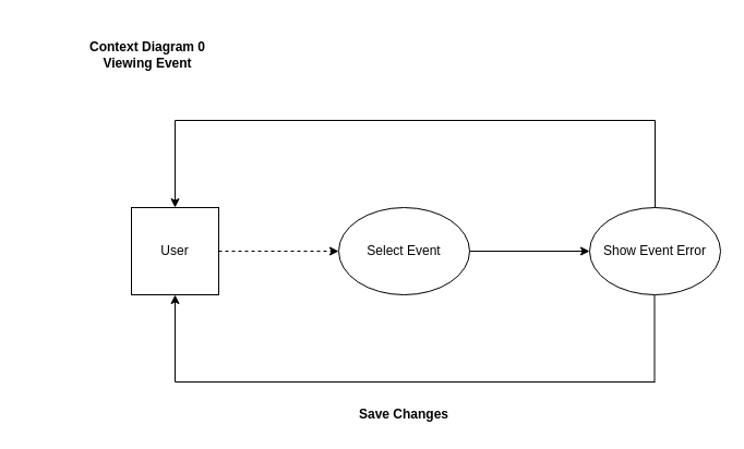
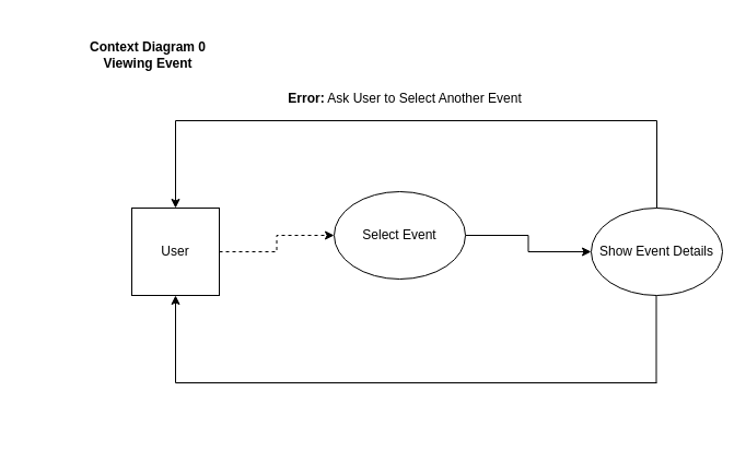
+ <mxCell id="14" value="&lt;b&gt;Error:&lt;/b&gt; Ask User to Select Another Event" style="text;html=1;strokeColor=none;fillColor=none;align=center;verticalAlign=middle;whiteSpace=wrap;rounded=0;" parent="1" vertex="1"><mxGeometry x="260" y="80" width="220" height="20" as="geometry" /></mxCell>
- <mxCell id="6" value="Select Event" style="ellipse;whiteSpace=wrap;html=1;" parent="1" vertex="1"><mxGeometry x="310" y="190" width="120" height="80" as="geometry" /></mxCell>
+ <mxCell id="6" value="Select Event" style="ellipse;whiteSpace=wrap;html=1;" parent="1" vertex="1"><mxGeometry x="305" y="175" width="120" height="80" as="geometry" /></mxCell>
- <mxCell id="7" value="Show Event Error" style="ellipse;whiteSpace=wrap;html=1;" parent="1" vertex="1"><mxGeometry x="540" y="190" width="120" height="80" as="geometry" /></mxCell>
+ <mxCell id="7" value="Show Event Details" style="ellipse;whiteSpace=wrap;html=1;" parent="1" vertex="1"><mxGeometry x="540" y="190" width="120" height="80" as="geometry" /></mxCell>
- <mxCell id="15" value="&lt;b&gt;Save Changes&lt;/b&gt;" style="text;html=1;strokeColor=none;fillColor=none;align=center;verticalAlign=middle;whiteSpace=wrap;rounded=0;" parent="1" vertex="1"><mxGeometry x="260" y="370" width="220" height="20" as="geometry" /></mxCell>
